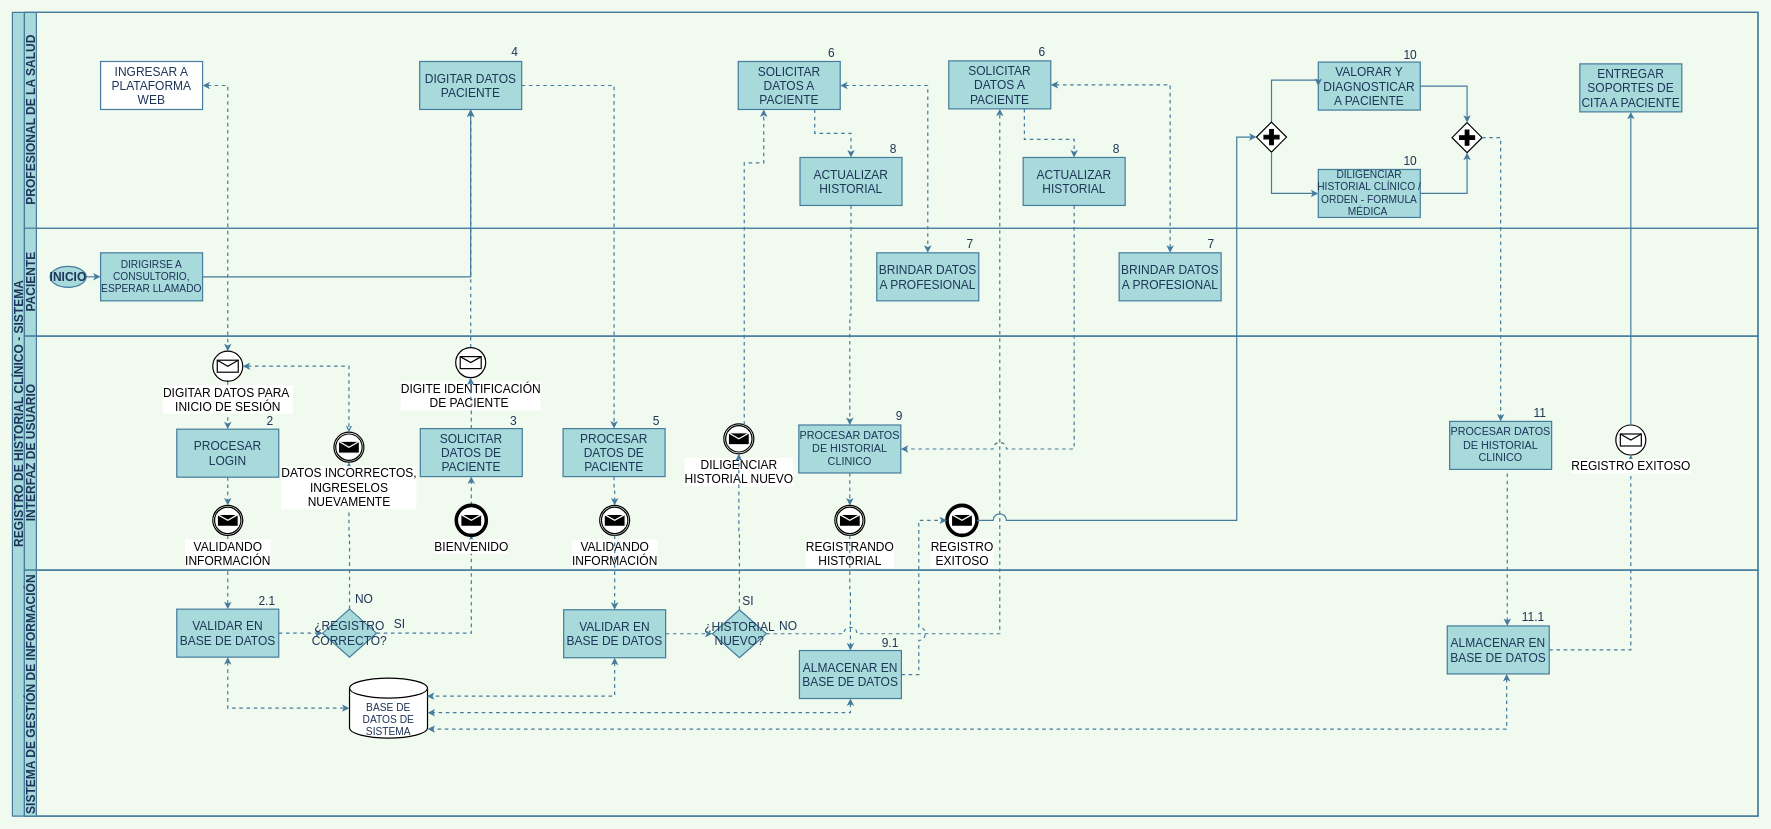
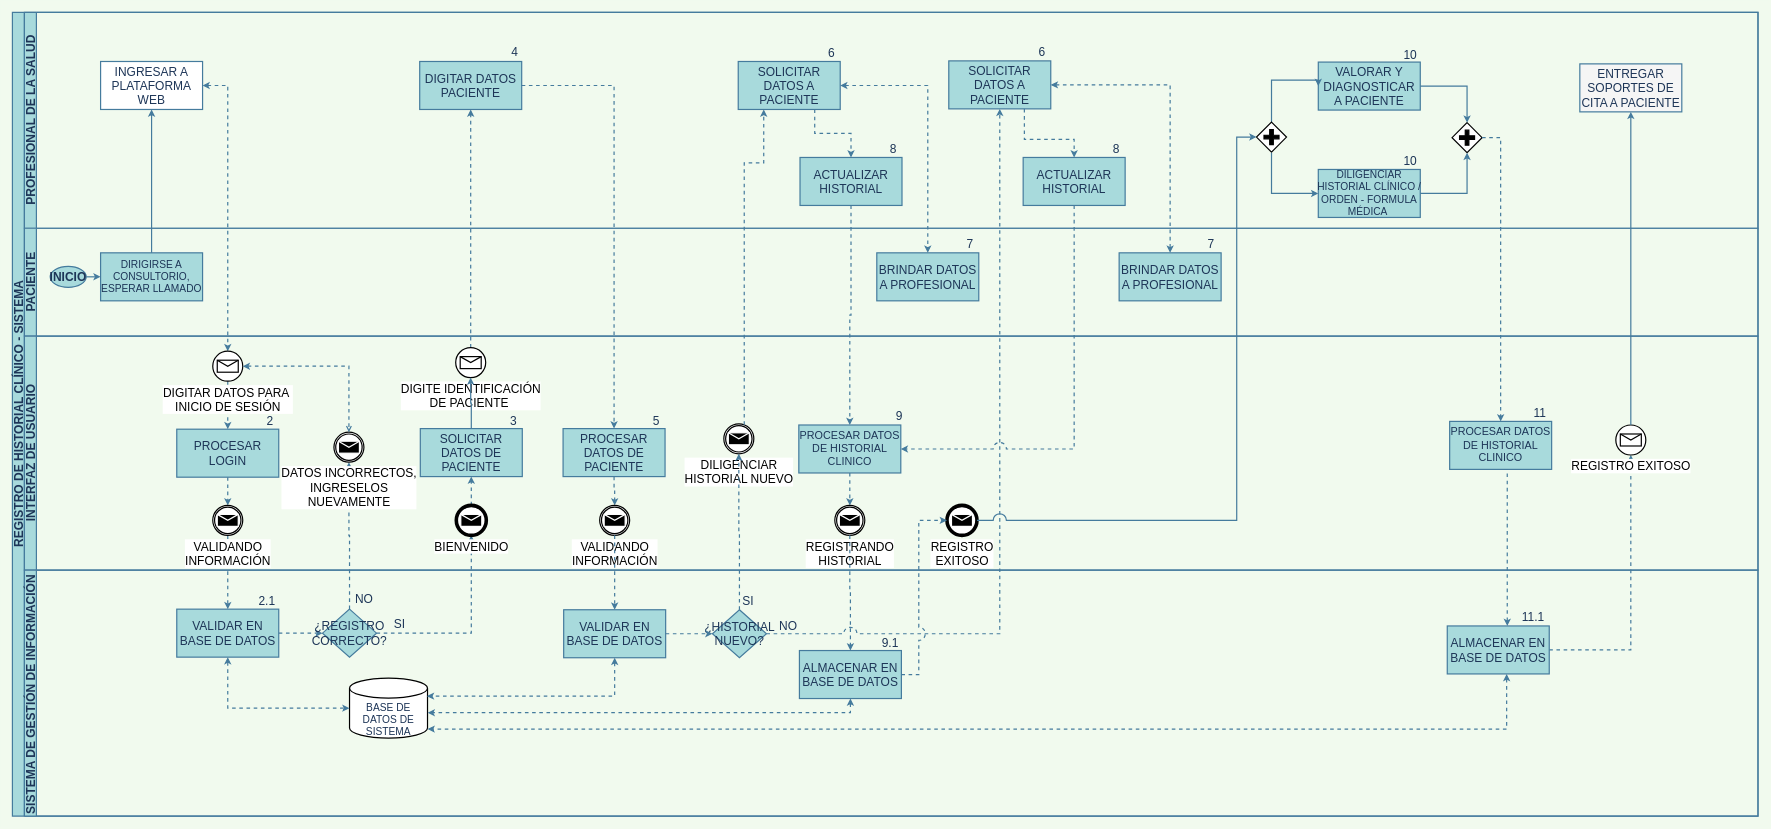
- <mxCell id="26" value="ENTREGAR SOPORTES DE CITA A PACIENTE" style="rounded=0;whiteSpace=wrap;html=1;fontSize=20;fontColor=#1D3557;strokeColor=#457B9D;fillColor=#A8DADC;align=center;verticalAlign=middle;movable=1;resizable=1;rotatable=1;deletable=1;editable=1;connectable=1;strokeWidth=2;" parent="3" vertex="1"><mxGeometry x="2593" y="86" width="170" height="80" as="geometry" /></mxCell>
+ <mxCell id="26" value="ENTREGAR SOPORTES DE CITA A PACIENTE" style="rounded=0;whiteSpace=wrap;html=1;fontSize=20;fontColor=#1D3557;strokeColor=#457B9D;fillColor=#f5f5f5;align=center;verticalAlign=middle;movable=1;resizable=1;rotatable=1;deletable=1;editable=1;connectable=1;strokeWidth=2;" parent="3" vertex="1"><mxGeometry x="2593" y="86" width="170" height="80" as="geometry" /></mxCell>
- <mxCell id="105" style="edgeStyle=orthogonalEdgeStyle;rounded=0;orthogonalLoop=1;jettySize=auto;html=1;startArrow=none;startFill=0;strokeColor=#457B9D;fontSize=20;strokeWidth=2;" parent="2" source="41" target="15" edge="1"><mxGeometry relative="1" as="geometry" /></mxCell>
+ <mxCell id="105" style="edgeStyle=orthogonalEdgeStyle;rounded=0;orthogonalLoop=1;jettySize=auto;html=1;entryX=0.5;entryY=1;entryDx=0;entryDy=0;startArrow=none;startFill=0;strokeColor=#457B9D;fontSize=20;strokeWidth=2;" parent="2" source="41" target="27" edge="1"><mxGeometry relative="1" as="geometry" /></mxCell>
- <mxCell id="59" style="edgeStyle=orthogonalEdgeStyle;rounded=0;jumpSize=3;orthogonalLoop=1;jettySize=auto;html=1;dashed=1;fontColor=#1D3557;startArrow=none;startFill=0;strokeColor=#457B9D;strokeWidth=2;fontSize=20;" parent="46" source="60" target="55" edge="1"><mxGeometry relative="1" as="geometry" /></mxCell>
+ <mxCell id="59" style="edgeStyle=orthogonalEdgeStyle;rounded=0;jumpSize=3;orthogonalLoop=1;jettySize=auto;html=1;dashed=0;fontColor=#1D3557;startArrow=none;startFill=0;strokeColor=#457B9D;strokeWidth=2;fontSize=20;" parent="46" source="60" target="55" edge="1"><mxGeometry relative="1" as="geometry" /></mxCell>
